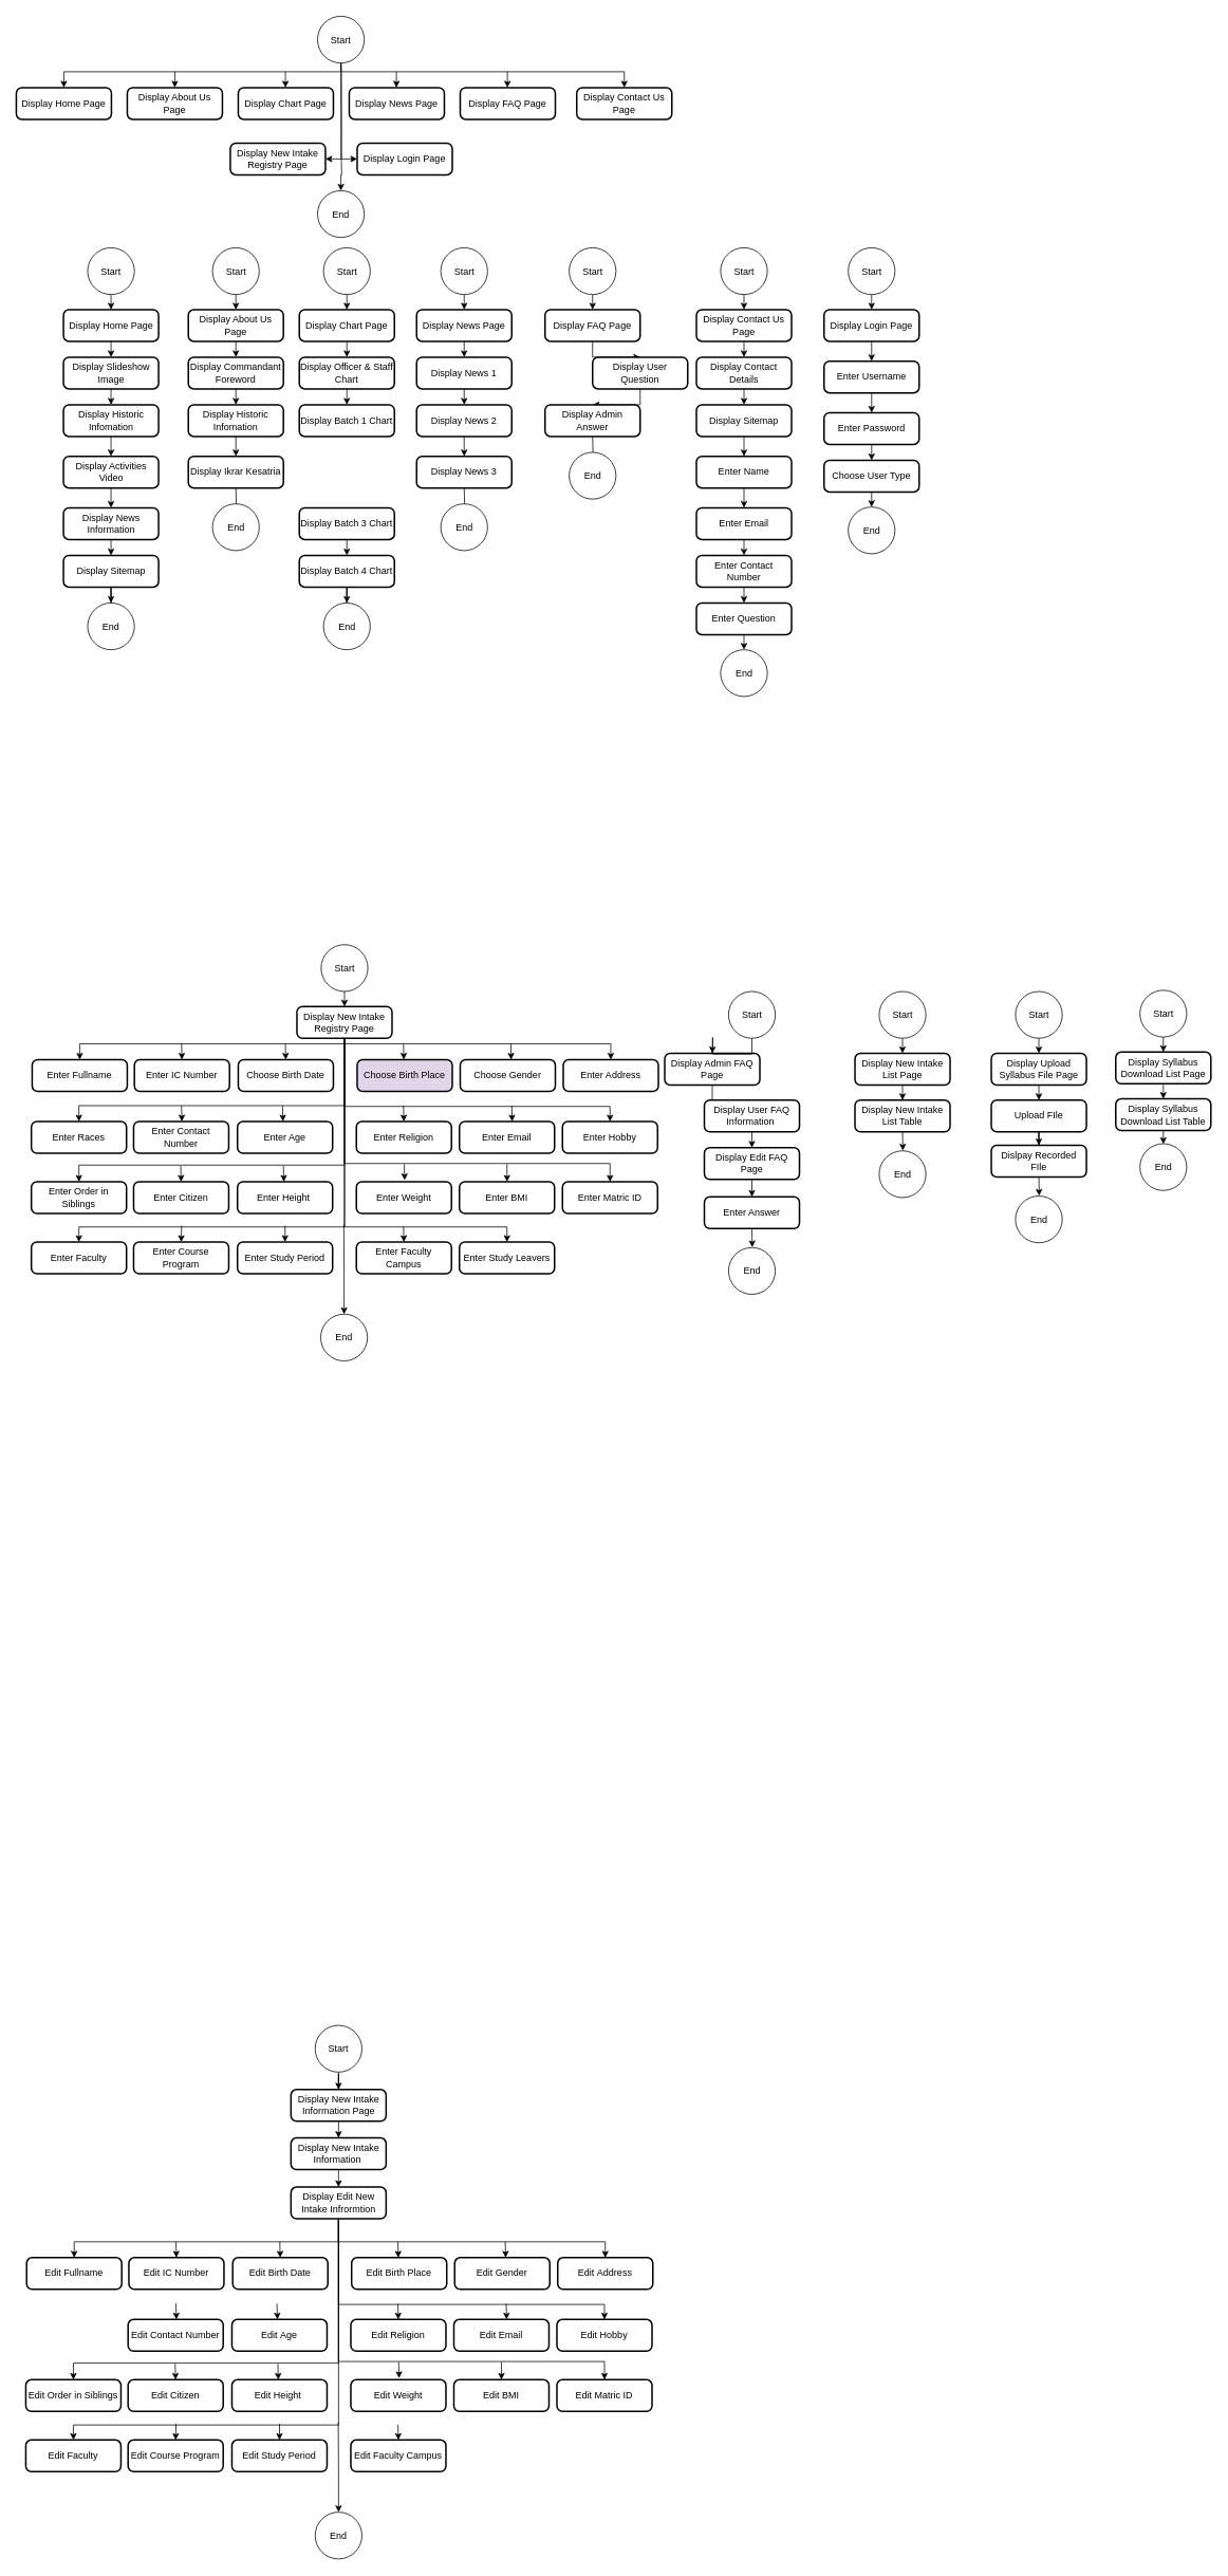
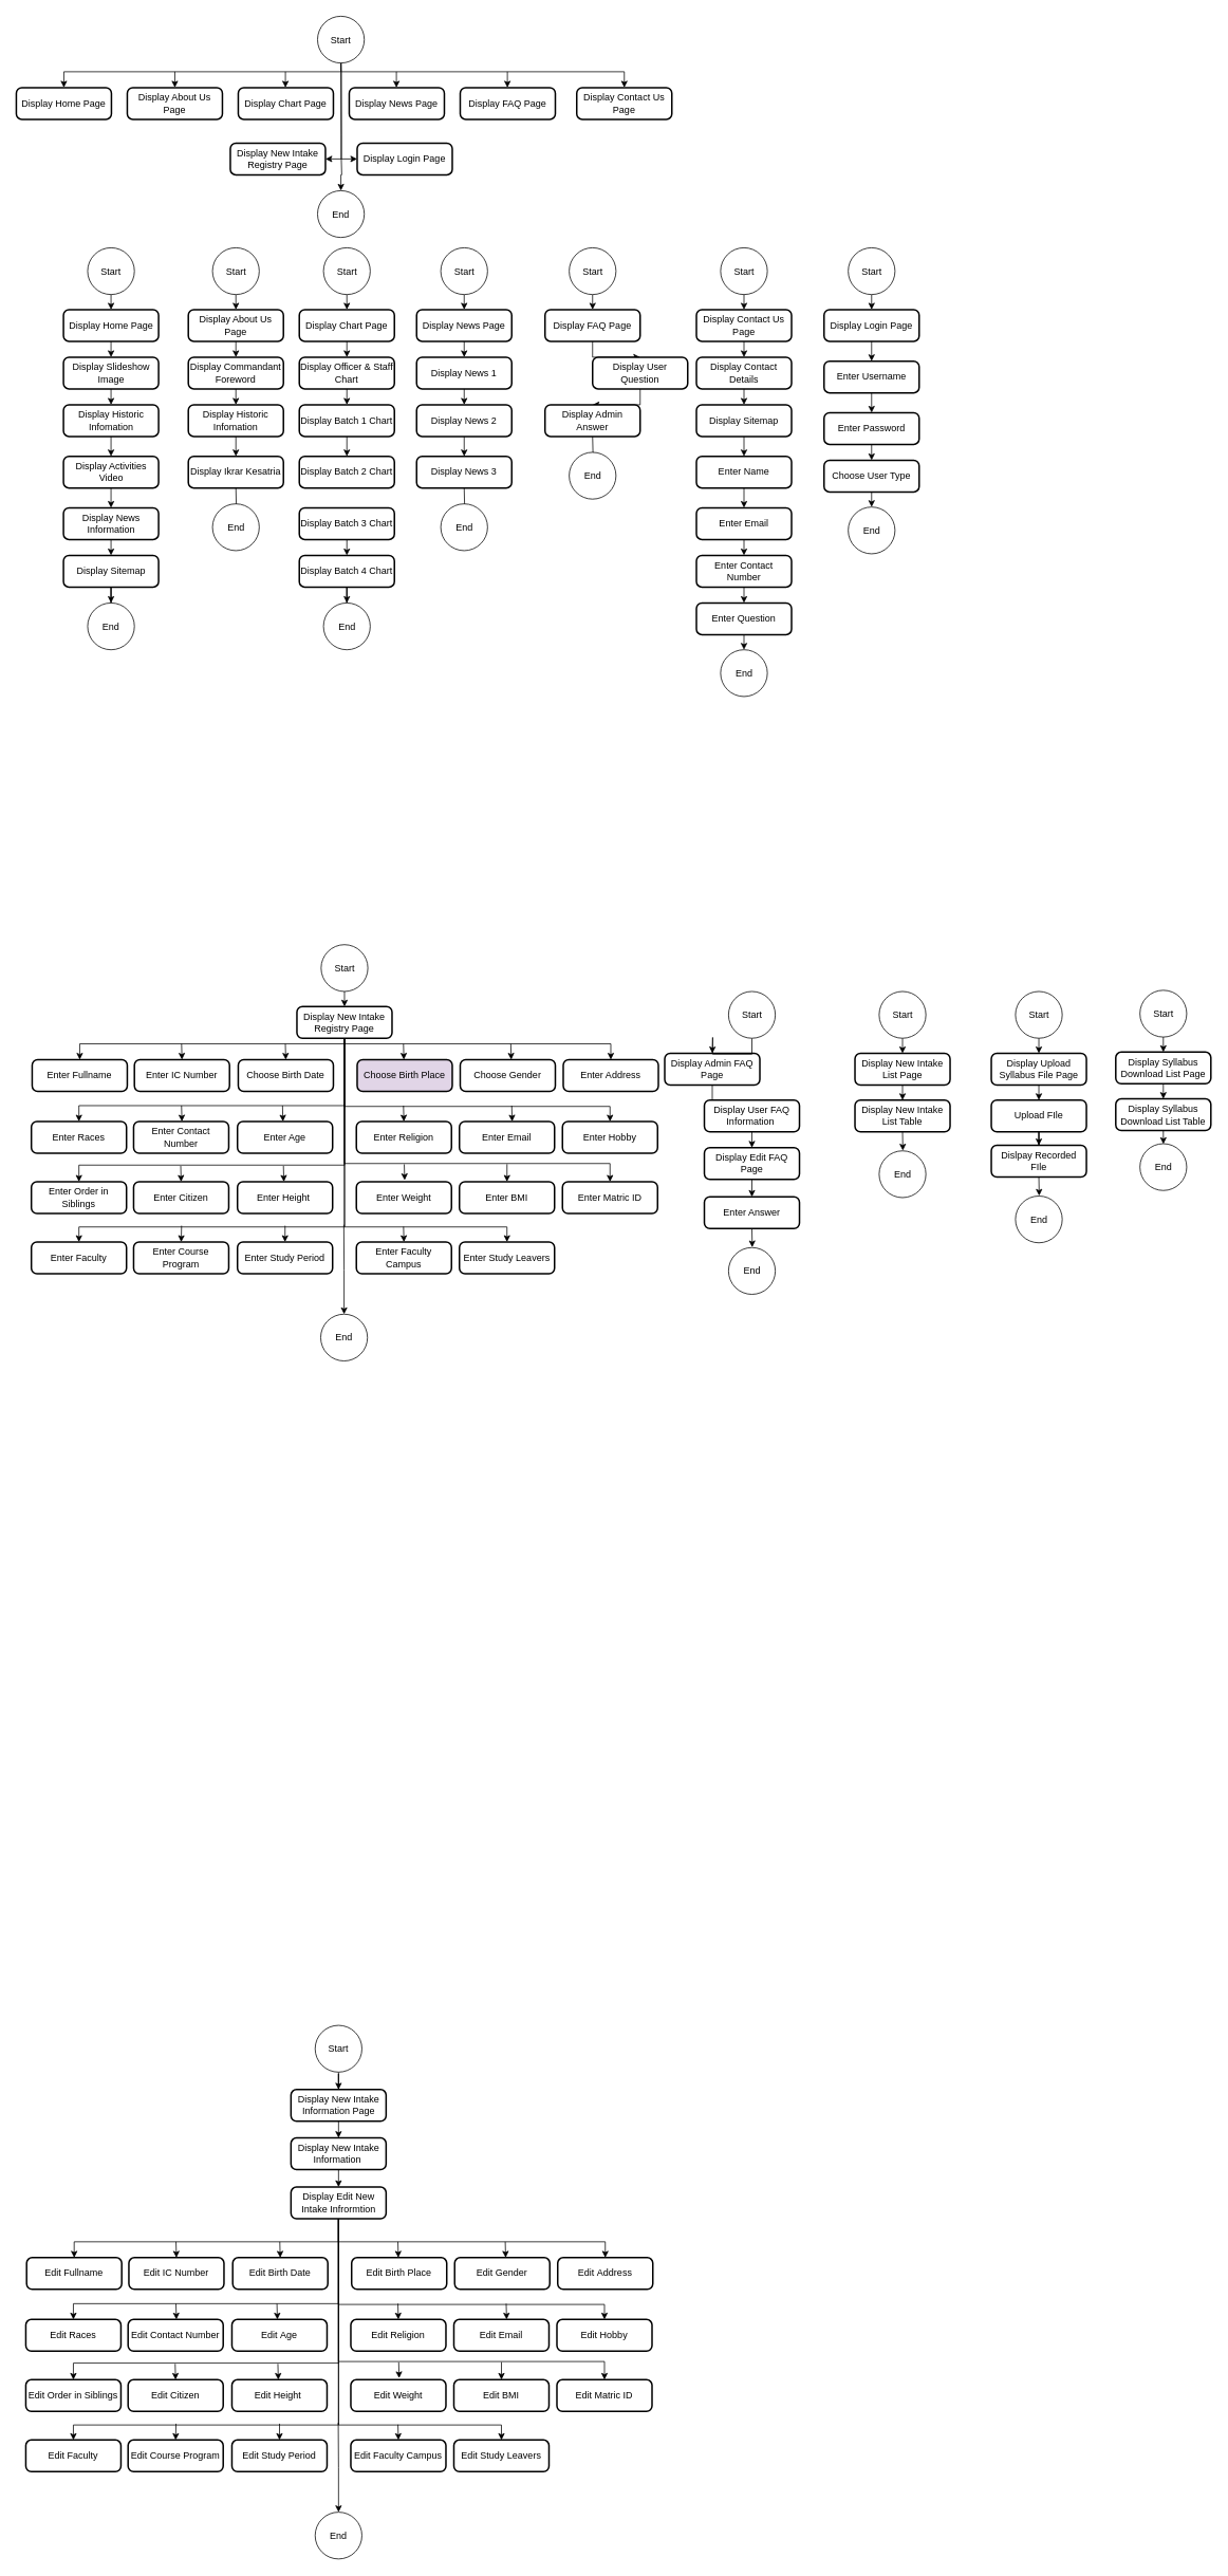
+ <mxCell id="58" style="edgeStyle=orthogonalEdgeStyle;rounded=0;orthogonalLoop=1;jettySize=auto;html=1;exitX=0.5;exitY=1;exitDx=0;exitDy=0;entryX=0.5;entryY=0;entryDx=0;entryDy=0;startArrow=none;startFill=0;endArrow=classic;endFill=1;" parent="1" source="59" target="57" edge="1"><mxGeometry relative="1" as="geometry" /></mxCell>
+ <mxCell id="57" value="Display Batch 2 Chart" style="rounded=1;whiteSpace=wrap;html=1;absoluteArcSize=1;arcSize=14;strokeWidth=2;" parent="1" vertex="1"><mxGeometry x="377" y="575" width="120" height="40" as="geometry" /></mxCell>
+ <mxCell id="172" style="edgeStyle=orthogonalEdgeStyle;rounded=0;orthogonalLoop=1;jettySize=auto;html=1;exitX=0.5;exitY=1;exitDx=0;exitDy=0;entryX=0.5;entryY=0;entryDx=0;entryDy=0;startArrow=none;startFill=0;endArrow=classic;endFill=1;" parent="1" source="179" target="193" edge="1"><mxGeometry relative="1" as="geometry"><Array as="points"><mxPoint x="427" y="2905" /><mxPoint x="92" y="2905" /></Array></mxGeometry></mxCell>
+ <mxCell id="193" value="Edit&amp;nbsp;Races" style="rounded=1;whiteSpace=wrap;html=1;absoluteArcSize=1;arcSize=14;strokeWidth=2;" parent="1" vertex="1"><mxGeometry x="32" y="2925" width="120" height="40" as="geometry" /></mxCell>
+ <mxCell id="178" style="edgeStyle=orthogonalEdgeStyle;rounded=0;orthogonalLoop=1;jettySize=auto;html=1;exitX=0.5;exitY=1;exitDx=0;exitDy=0;startArrow=none;startFill=0;endArrow=classic;endFill=1;" parent="1" source="179" target="209" edge="1"><mxGeometry relative="1" as="geometry"><Array as="points"><mxPoint x="427" y="3058" /><mxPoint x="632" y="3058" /></Array></mxGeometry></mxCell>
+ <mxCell id="209" value="Edit&amp;nbsp;Study Leavers" style="rounded=1;whiteSpace=wrap;html=1;absoluteArcSize=1;arcSize=14;strokeWidth=2;" parent="1" vertex="1"><mxGeometry x="572" y="3077" width="120" height="40" as="geometry" /></mxCell>
